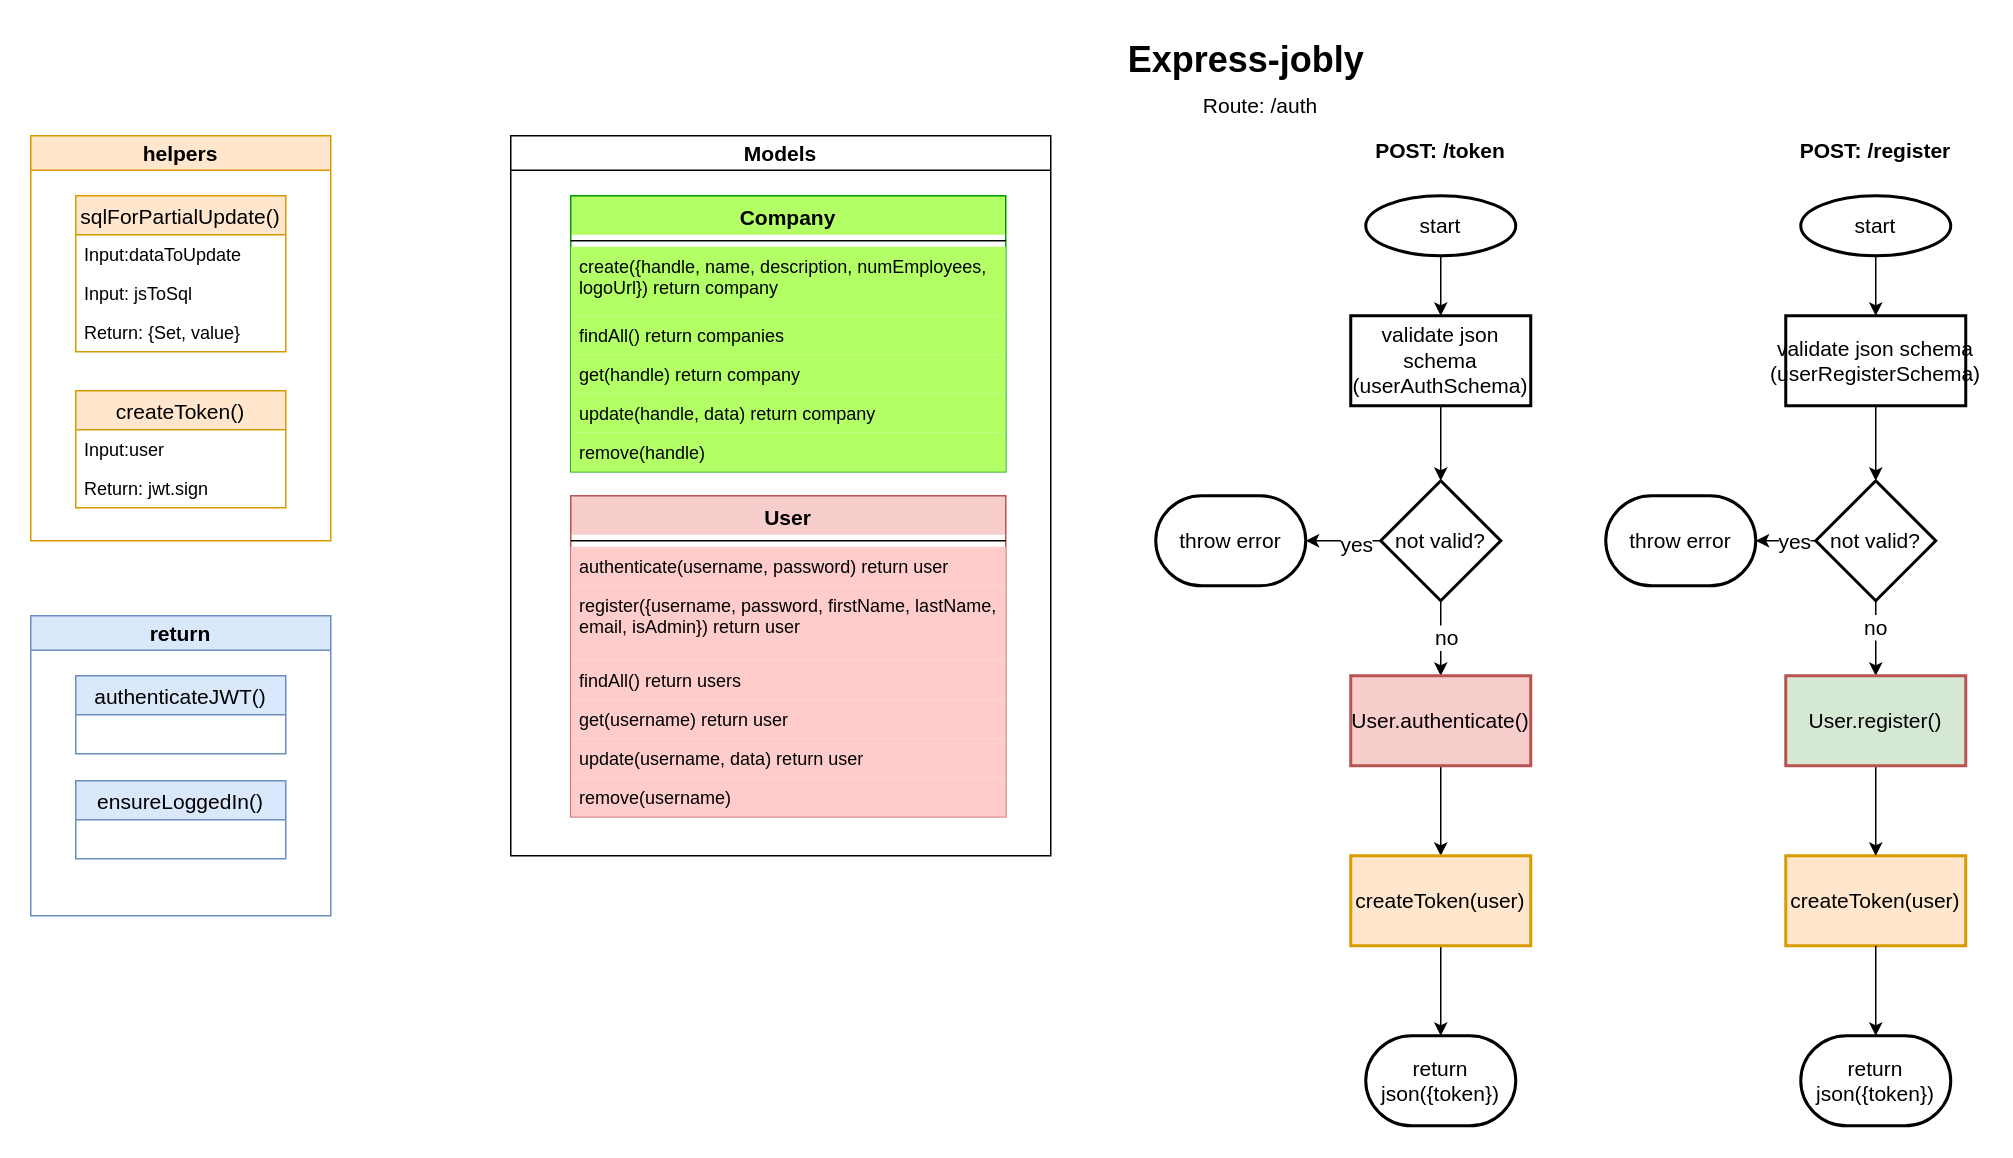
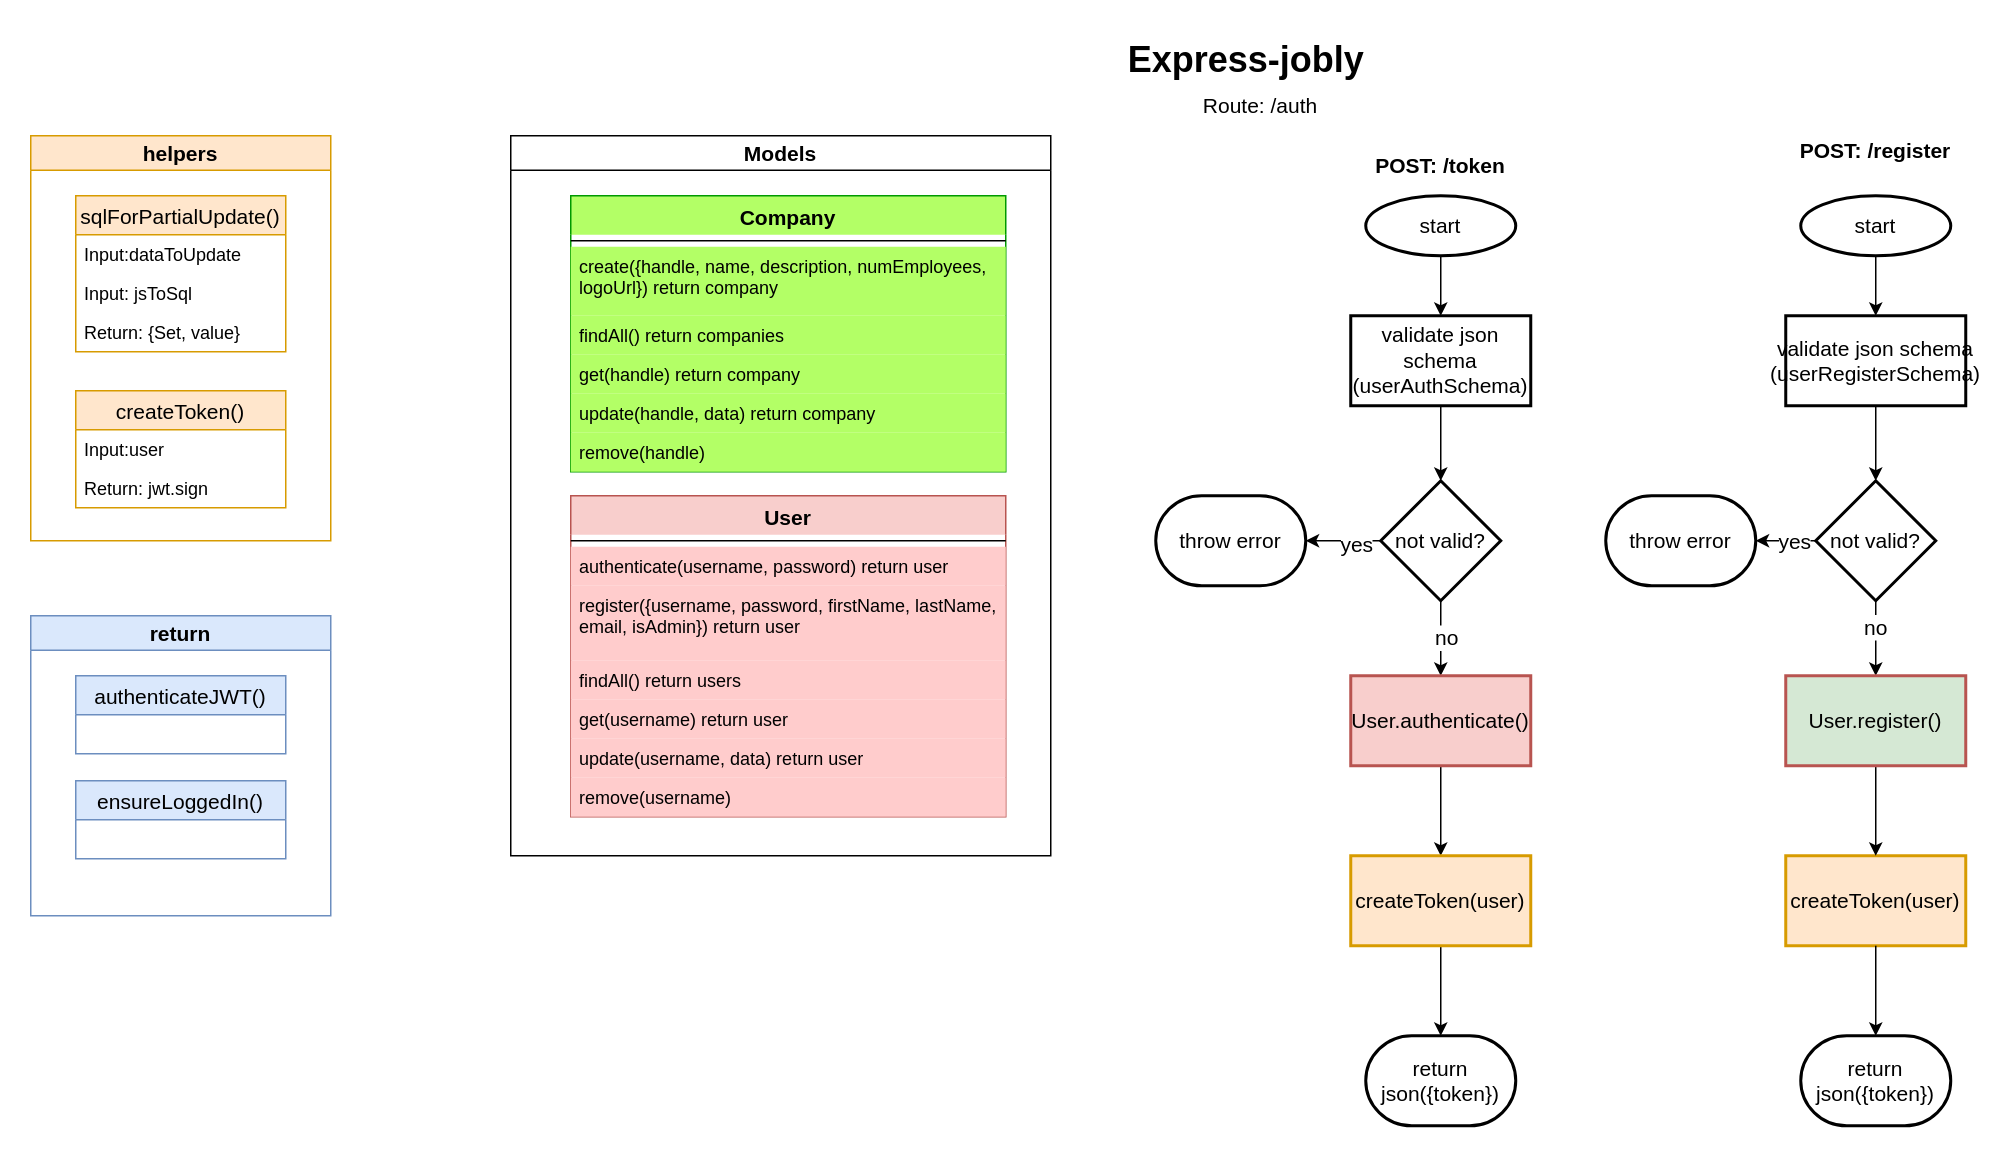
- <mxCell id="31" value="&lt;b&gt;POST: /token&lt;/b&gt;" style="text;html=1;strokeColor=none;fillColor=none;align=center;verticalAlign=middle;whiteSpace=wrap;rounded=0;fontSize=14;" vertex="1" parent="1"><mxGeometry x="900" y="90" width="120" height="20" as="geometry" /></mxCell>
+ <mxCell id="31" value="&lt;b&gt;POST: /token&lt;/b&gt;" style="text;html=1;strokeColor=none;fillColor=none;align=center;verticalAlign=middle;whiteSpace=wrap;rounded=0;fontSize=14;" vertex="1" parent="1"><mxGeometry x="900" y="100" width="120" height="20" as="geometry" /></mxCell>
